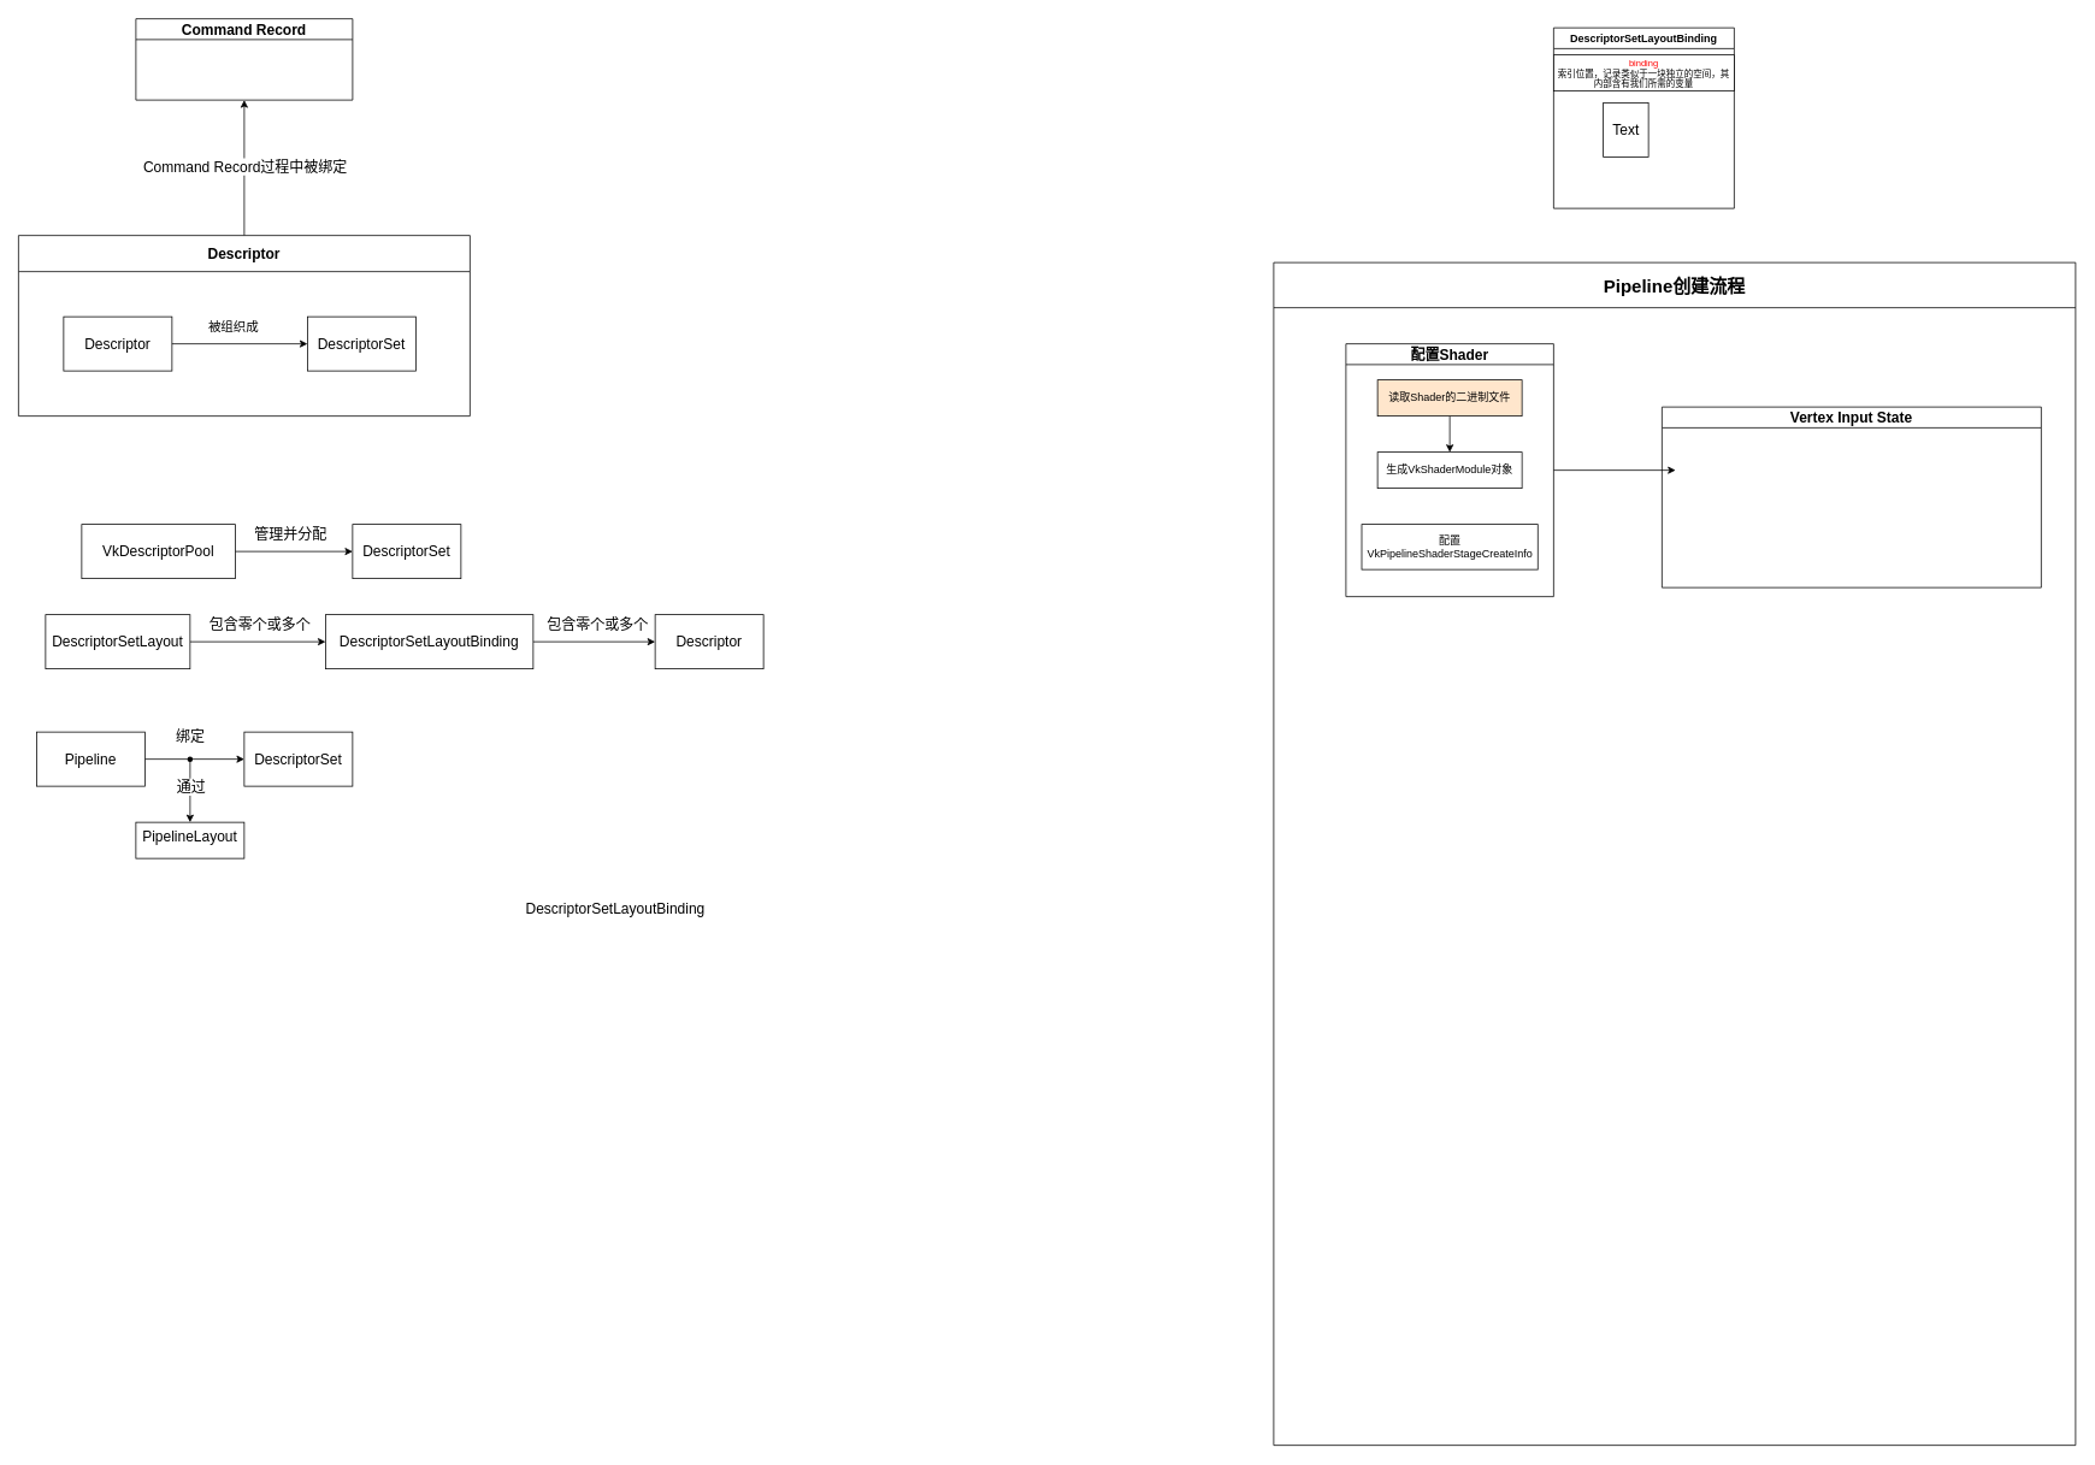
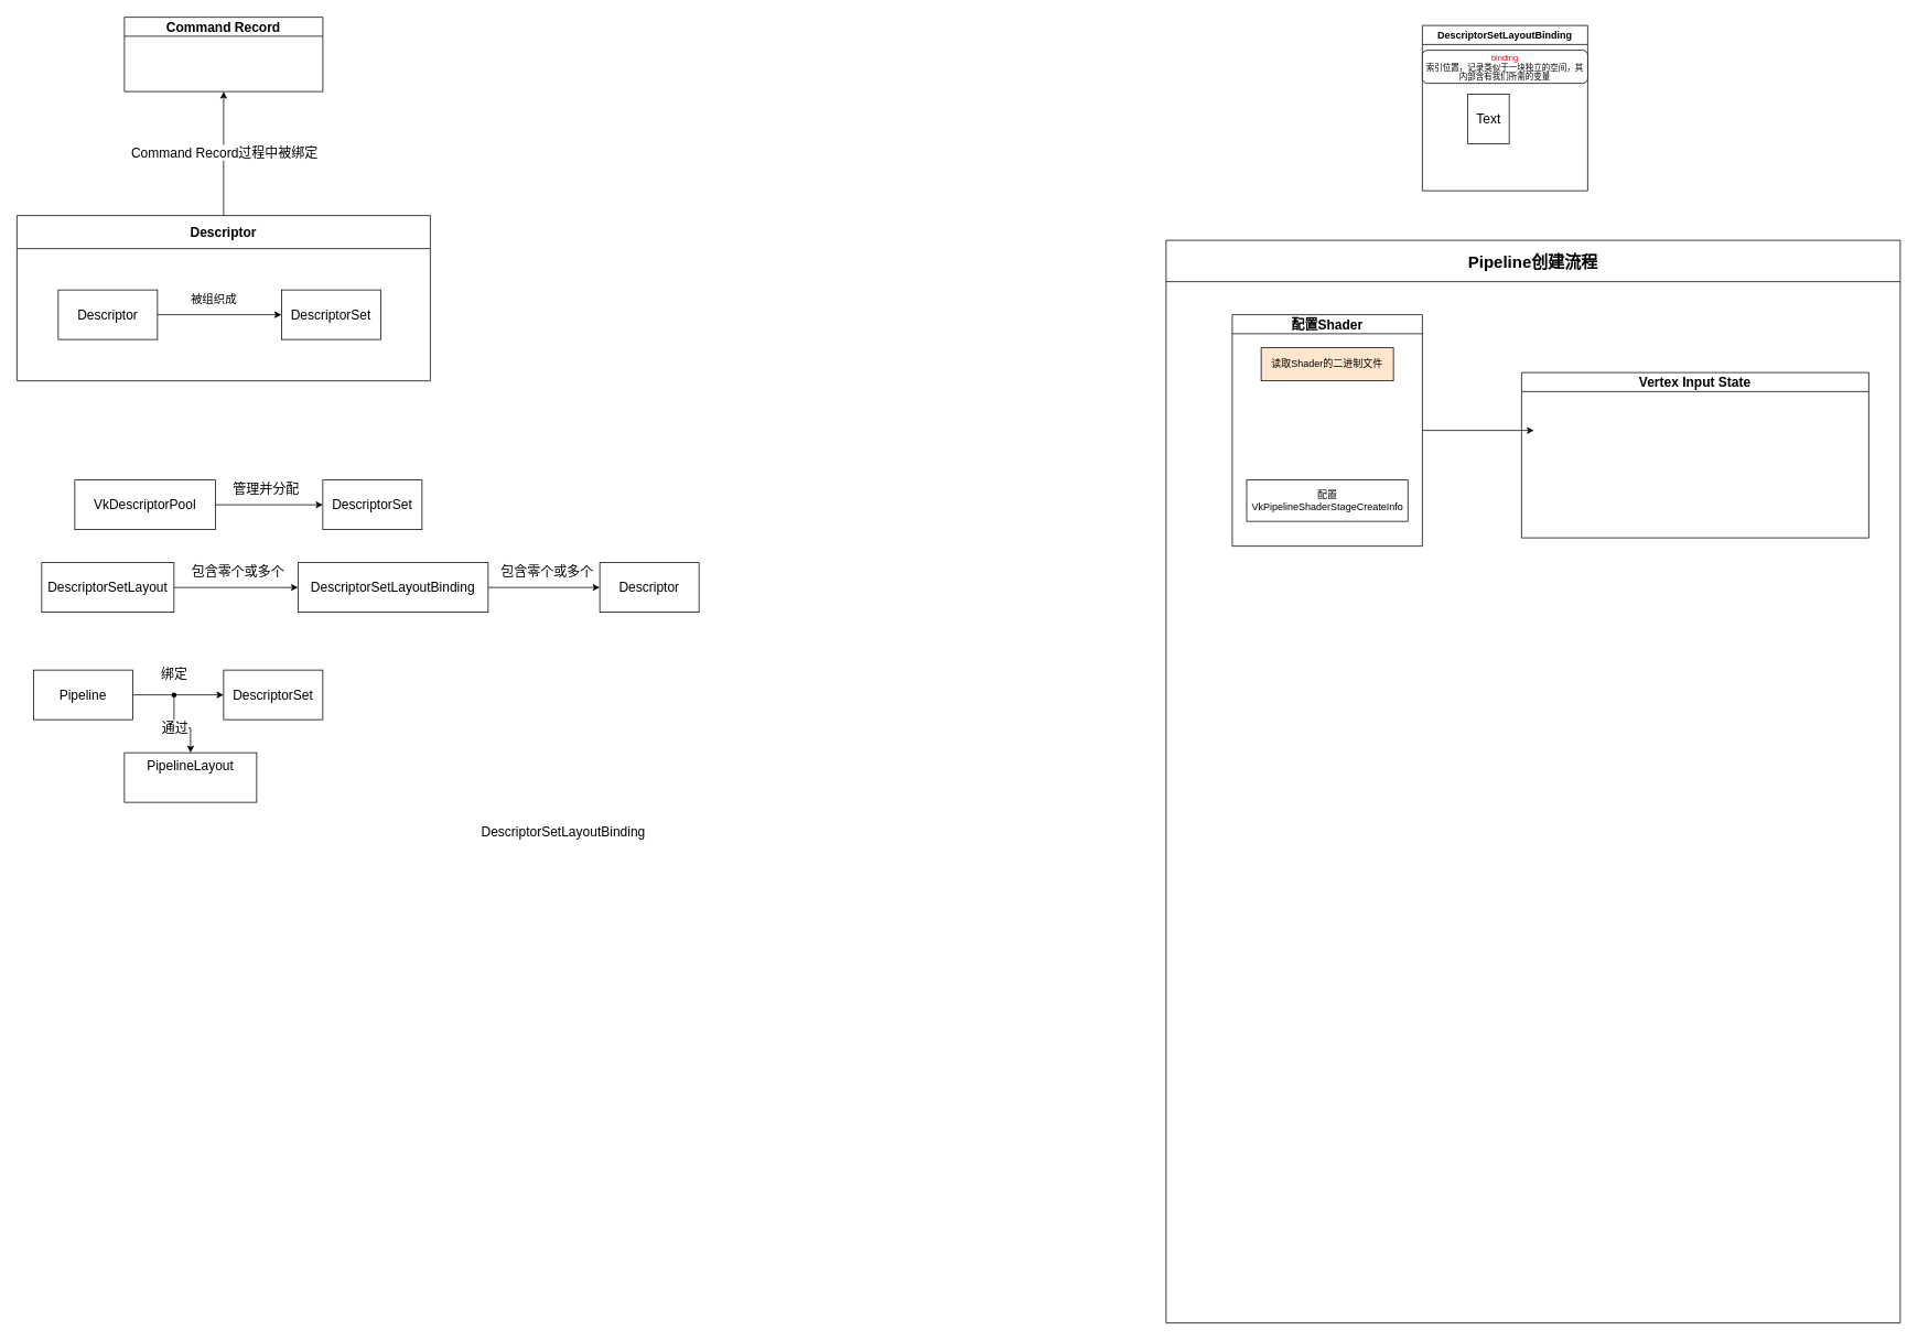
- <mxCell id="28" value="&lt;p style=&quot;line-height: 60%;&quot;&gt;&lt;font style=&quot;font-size: 10px;&quot;&gt;&lt;font color=&quot;#ff0000&quot;&gt;binding&lt;/font&gt;&lt;br&gt;索引位置，记录类似于一块独立的空间，其内部含有我们所需的变量&lt;/font&gt;&lt;/p&gt;" style="rounded=0;whiteSpace=wrap;html=1;strokeColor=default;align=center;verticalAlign=middle;fontFamily=Helvetica;fontSize=16;fontColor=default;startSize=23;fillColor=default;" parent="27" vertex="1"><mxGeometry y="30" width="200" height="40" as="geometry" /></mxCell>
+ <mxCell id="28" value="&lt;p style=&quot;line-height: 60%;&quot;&gt;&lt;font style=&quot;font-size: 10px;&quot;&gt;&lt;font color=&quot;#ff0000&quot;&gt;binding&lt;/font&gt;&lt;br&gt;索引位置，记录类似于一块独立的空间，其内部含有我们所需的变量&lt;/font&gt;&lt;/p&gt;" style="whiteSpace=wrap;html=1;strokeColor=default;align=center;verticalAlign=middle;fontFamily=Helvetica;fontSize=16;fontColor=default;startSize=23;fillColor=default;rounded=1;" parent="27" vertex="1"><mxGeometry y="30" width="200" height="40" as="geometry" /></mxCell>
- <mxCell id="38" style="edgeStyle=orthogonalEdgeStyle;rounded=0;orthogonalLoop=1;jettySize=auto;html=1;exitX=0.5;exitY=1;exitDx=0;exitDy=0;entryX=0.5;entryY=0;entryDx=0;entryDy=0;" edge="1" parent="37" source="39" target="40"><mxGeometry relative="1" as="geometry" /></mxCell>
- <mxCell id="40" value="生成VkShaderModule对象" style="whiteSpace=wrap;html=1;" vertex="1" parent="37"><mxGeometry x="35" y="120" width="160" height="40" as="geometry" /></mxCell>
- <mxCell id="26" value="PipelineLayout" style="whiteSpace=wrap;html=1;fontSize=16;verticalAlign=top;sketch=0;labelBackgroundColor=default;rounded=0;startSize=23;" parent="1" vertex="1"><mxGeometry x="150" y="910" width="120" height="40" as="geometry" /></mxCell>
+ <mxCell id="26" value="PipelineLayout" style="whiteSpace=wrap;html=1;fontSize=16;verticalAlign=top;sketch=0;labelBackgroundColor=default;rounded=0;startSize=23;" parent="1" vertex="1"><mxGeometry x="150" y="910" width="160" height="60" as="geometry" /></mxCell>
